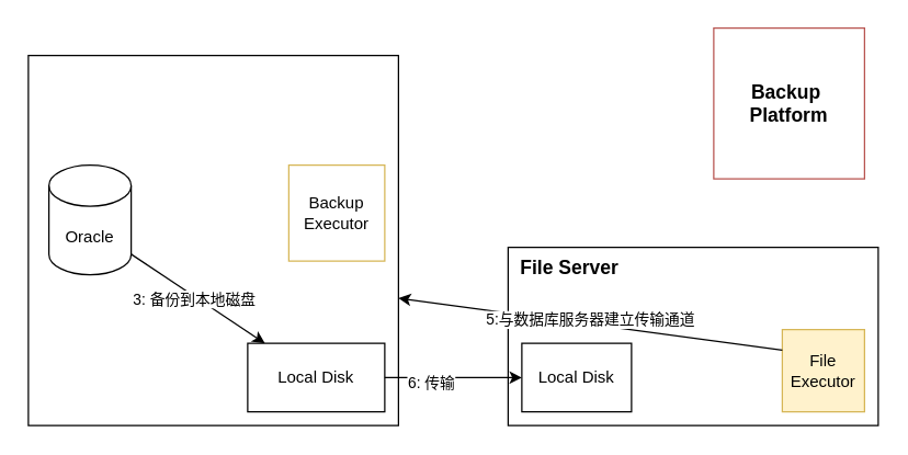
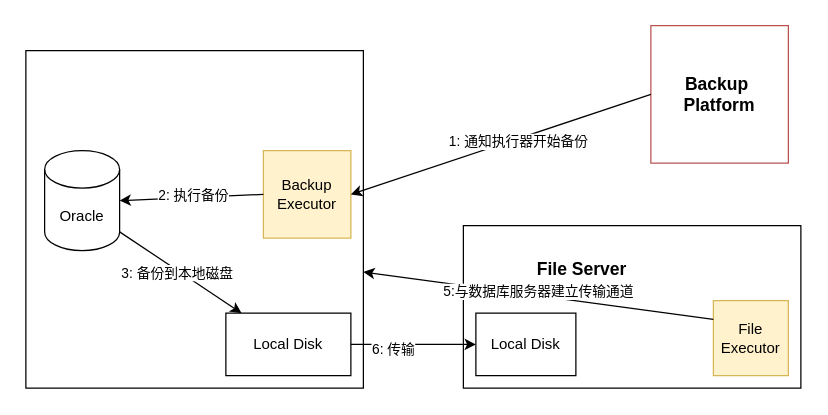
+ <mxCell id="13" value="" style="endArrow=classic;html=1;rounded=0;exitX=0;exitY=0.5;exitDx=0;exitDy=0;entryX=1;entryY=0.5;entryDx=0;entryDy=0;" edge="1" parent="1" source="2" target="7"><mxGeometry width="50" height="50" relative="1" as="geometry"><mxPoint x="340" y="400" as="sourcePoint" /><mxPoint x="390" y="350" as="targetPoint" /></mxGeometry></mxCell>
+ <mxCell id="14" value="1: 通知执行器开始备份" style="edgeLabel;html=1;align=center;verticalAlign=middle;resizable=0;points=[];" vertex="1" connectable="0" parent="13"><mxGeometry x="-0.102" y="2" relative="1" as="geometry"><mxPoint x="1" as="offset" /></mxGeometry></mxCell>
- <mxCell id="7" value="Backup Executor" style="whiteSpace=wrap;html=1;aspect=fixed;fillColor=#ffffff;strokeColor=#d6b656;" vertex="1" parent="1"><mxGeometry x="210" y="120" width="70" height="70" as="geometry" /></mxCell>
+ <mxCell id="7" value="Backup Executor" style="whiteSpace=wrap;html=1;aspect=fixed;fillColor=#fff2cc;strokeColor=#d6b656;" vertex="1" parent="1"><mxGeometry x="210" y="120" width="70" height="70" as="geometry" /></mxCell>
+ <mxCell id="9" value="" style="endArrow=classic;html=1;rounded=0;exitX=0;exitY=0.5;exitDx=0;exitDy=0;entryX=1;entryY=0.5;entryDx=0;entryDy=0;entryPerimeter=0;" edge="1" parent="1" source="7" target="8"><mxGeometry width="50" height="50" relative="1" as="geometry"><mxPoint x="340" y="400" as="sourcePoint" /><mxPoint x="390" y="350" as="targetPoint" /></mxGeometry></mxCell>
+ <mxCell id="10" value="2: 执行备份" style="edgeLabel;html=1;align=center;verticalAlign=middle;resizable=0;points=[];" vertex="1" connectable="0" parent="9"><mxGeometry x="-0.025" y="-2" relative="1" as="geometry"><mxPoint as="offset" /></mxGeometry></mxCell>
- <mxCell id="15" value="File Server" style="text;html=1;align=center;verticalAlign=middle;whiteSpace=wrap;rounded=0;fontSize=14;fontStyle=1" vertex="1" parent="1"><mxGeometry x="370" y="180" width="90" height="30" as="geometry" /></mxCell>
+ <mxCell id="15" value="File Server" style="text;html=1;align=center;verticalAlign=middle;whiteSpace=wrap;rounded=0;fontSize=14;fontStyle=1" vertex="1" parent="1"><mxGeometry x="420" y="200" width="90" height="30" as="geometry" /></mxCell>
